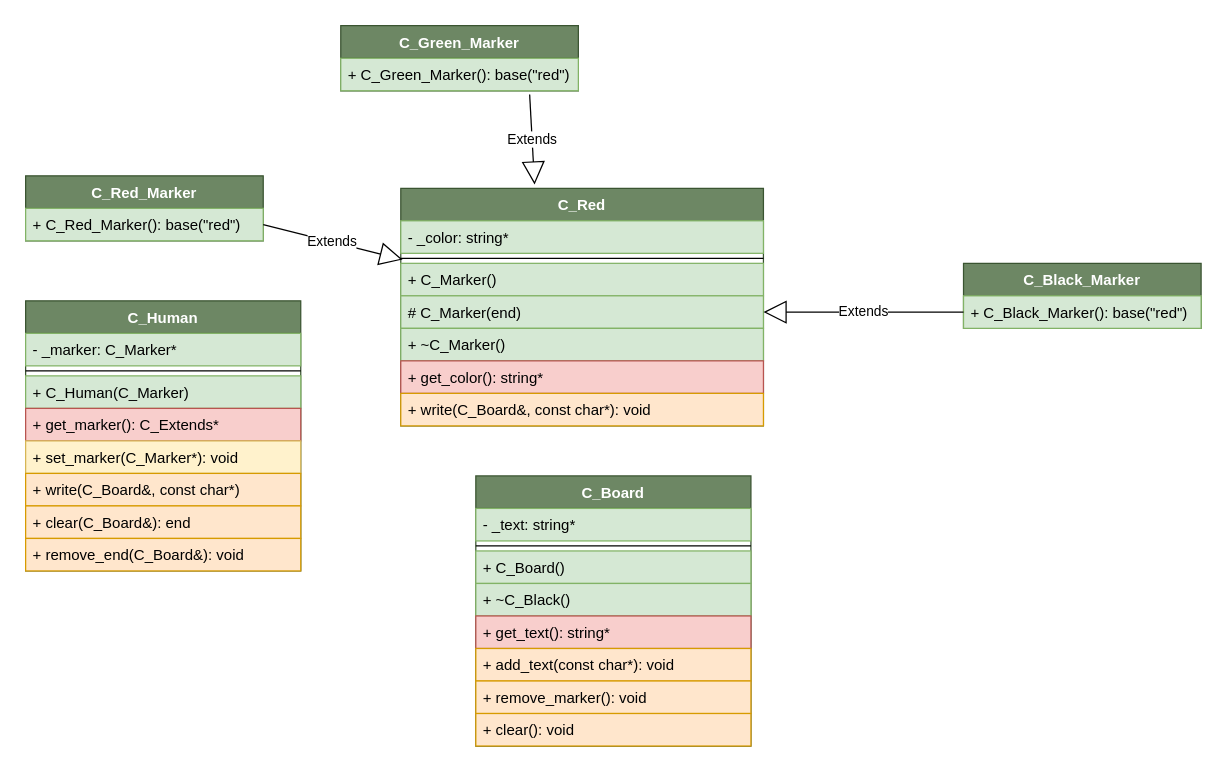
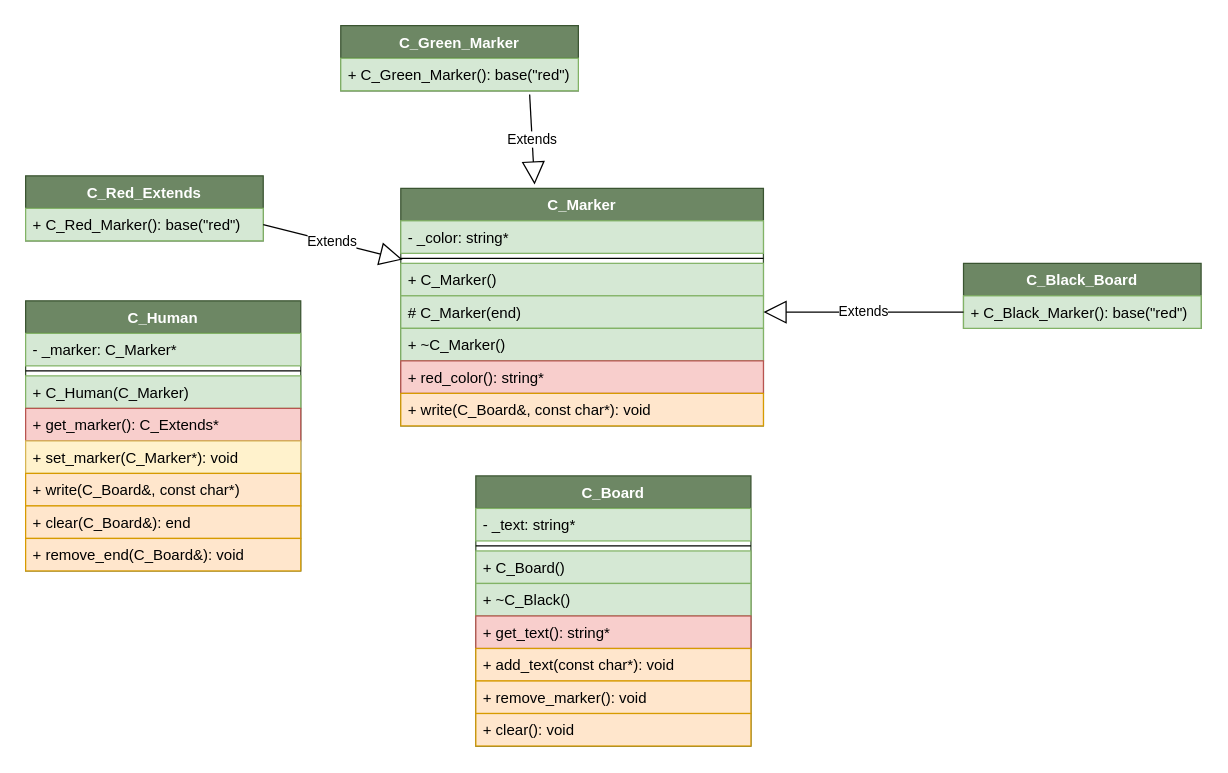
- <mxCell id="19" value="C_Red_Marker" style="swimlane;fontStyle=1;align=center;verticalAlign=top;childLayout=stackLayout;horizontal=1;startSize=26;horizontalStack=0;resizeParent=1;resizeParentMax=0;resizeLast=0;collapsible=1;marginBottom=0;fillColor=#6d8764;strokeColor=#3A5431;fontColor=#ffffff;" parent="1" vertex="1"><mxGeometry y="140" width="190" height="52" as="geometry" x="20" /></mxCell>
+ <mxCell id="19" value="C_Red_Extends" style="swimlane;fontStyle=1;align=center;verticalAlign=top;childLayout=stackLayout;horizontal=1;startSize=26;horizontalStack=0;resizeParent=1;resizeParentMax=0;resizeLast=0;collapsible=1;marginBottom=0;fillColor=#6d8764;strokeColor=#3A5431;fontColor=#ffffff;" parent="1" vertex="1"><mxGeometry y="140" width="190" height="52" as="geometry" x="20" /></mxCell>
- <mxCell id="2" value="C_Red" style="swimlane;fontStyle=1;align=center;verticalAlign=top;childLayout=stackLayout;horizontal=1;startSize=26;horizontalStack=0;resizeParent=1;resizeParentMax=0;resizeLast=0;collapsible=1;marginBottom=0;fillColor=#6d8764;strokeColor=#3A5431;fontColor=#ffffff;" parent="1" vertex="1"><mxGeometry x="320" y="150" width="290" height="190" as="geometry" /></mxCell>
+ <mxCell id="2" value="C_Marker" style="swimlane;fontStyle=1;align=center;verticalAlign=top;childLayout=stackLayout;horizontal=1;startSize=26;horizontalStack=0;resizeParent=1;resizeParentMax=0;resizeLast=0;collapsible=1;marginBottom=0;fillColor=#6d8764;strokeColor=#3A5431;fontColor=#ffffff;" parent="1" vertex="1"><mxGeometry x="320" y="150" width="290" height="190" as="geometry" /></mxCell>
- <mxCell id="23" value="C_Black_Marker" style="swimlane;fontStyle=1;align=center;verticalAlign=top;childLayout=stackLayout;horizontal=1;startSize=26;horizontalStack=0;resizeParent=1;resizeParentMax=0;resizeLast=0;collapsible=1;marginBottom=0;fillColor=#6d8764;strokeColor=#3A5431;fontColor=#ffffff;" parent="1" vertex="1"><mxGeometry x="770" y="210" width="190" height="52" as="geometry" /></mxCell>
+ <mxCell id="23" value="C_Black_Board" style="swimlane;fontStyle=1;align=center;verticalAlign=top;childLayout=stackLayout;horizontal=1;startSize=26;horizontalStack=0;resizeParent=1;resizeParentMax=0;resizeLast=0;collapsible=1;marginBottom=0;fillColor=#6d8764;strokeColor=#3A5431;fontColor=#ffffff;" parent="1" vertex="1"><mxGeometry x="770" y="210" width="190" height="52" as="geometry" /></mxCell>
- <mxCell id="8" value="+ get_color(): string*" style="text;strokeColor=#b85450;fillColor=#f8cecc;align=left;verticalAlign=top;spacingLeft=4;spacingRight=4;overflow=hidden;rotatable=0;points=[[0,0.5],[1,0.5]];portConstraint=eastwest;" parent="2" vertex="1"><mxGeometry y="138" width="290" height="26" as="geometry" /></mxCell>
+ <mxCell id="8" value="+ red_color(): string*" style="text;strokeColor=#b85450;fillColor=#f8cecc;align=left;verticalAlign=top;spacingLeft=4;spacingRight=4;overflow=hidden;rotatable=0;points=[[0,0.5],[1,0.5]];portConstraint=eastwest;" parent="2" vertex="1"><mxGeometry y="138" width="290" height="26" as="geometry" /></mxCell>
